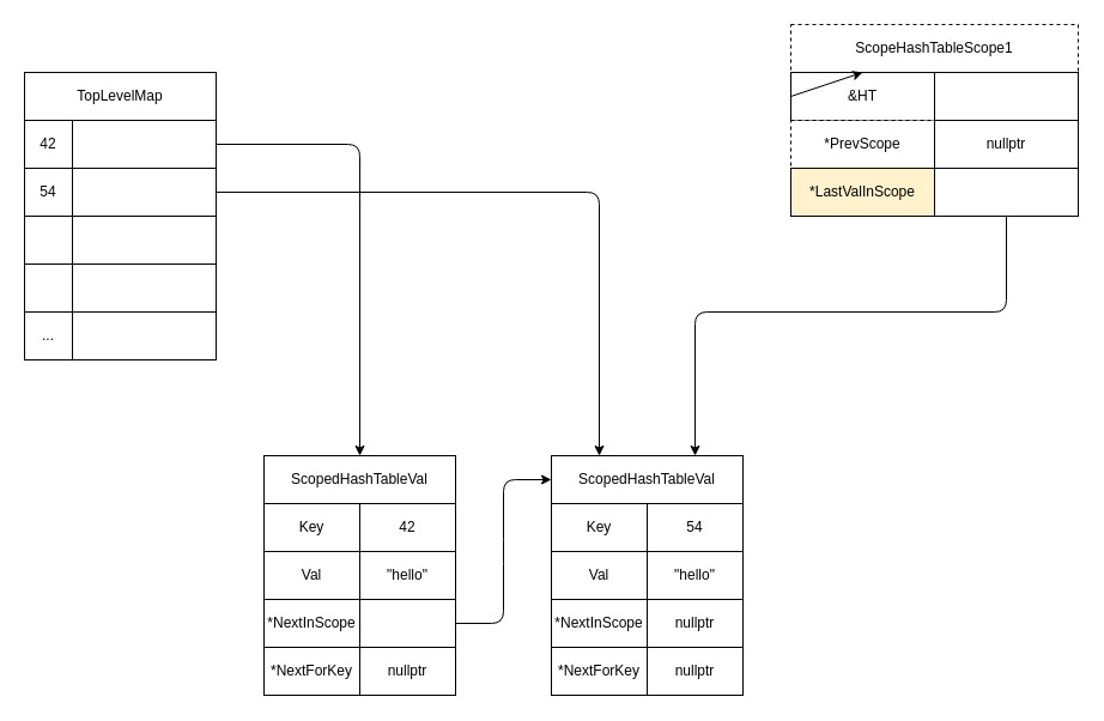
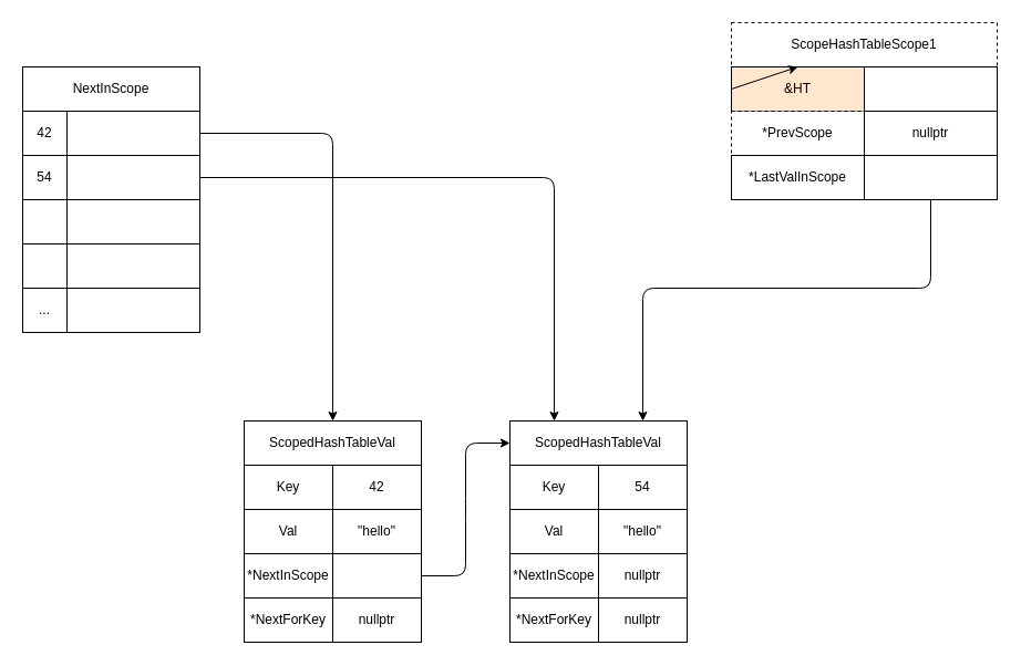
- <mxCell id="2" value="TopLevelMap" style="rounded=0;whiteSpace=wrap;html=1;" vertex="1" parent="1"><mxGeometry x="20" y="60" width="160" height="40" as="geometry" /></mxCell>
+ <mxCell id="2" value="NextInScope" style="rounded=0;whiteSpace=wrap;html=1;" vertex="1" parent="1"><mxGeometry x="20" y="60" width="160" height="40" as="geometry" /></mxCell>
- <mxCell id="14" value="&amp;amp;HT" style="rounded=0;whiteSpace=wrap;html=1;" vertex="1" parent="1"><mxGeometry x="660" y="60" width="120" height="40" as="geometry" /></mxCell>
+ <mxCell id="14" value="&amp;amp;HT" style="rounded=0;whiteSpace=wrap;html=1;fillColor=#ffe6cc;" vertex="1" parent="1"><mxGeometry x="660" y="60" width="120" height="40" as="geometry" /></mxCell>
- <mxCell id="16" value="*LastValInScope" style="rounded=0;whiteSpace=wrap;html=1;fillColor=#fff2cc;" vertex="1" parent="1"><mxGeometry x="660" y="140" width="120" height="40" as="geometry" /></mxCell>
+ <mxCell id="16" value="*LastValInScope" style="rounded=0;whiteSpace=wrap;html=1;" vertex="1" parent="1"><mxGeometry x="660" y="140" width="120" height="40" as="geometry" /></mxCell>
